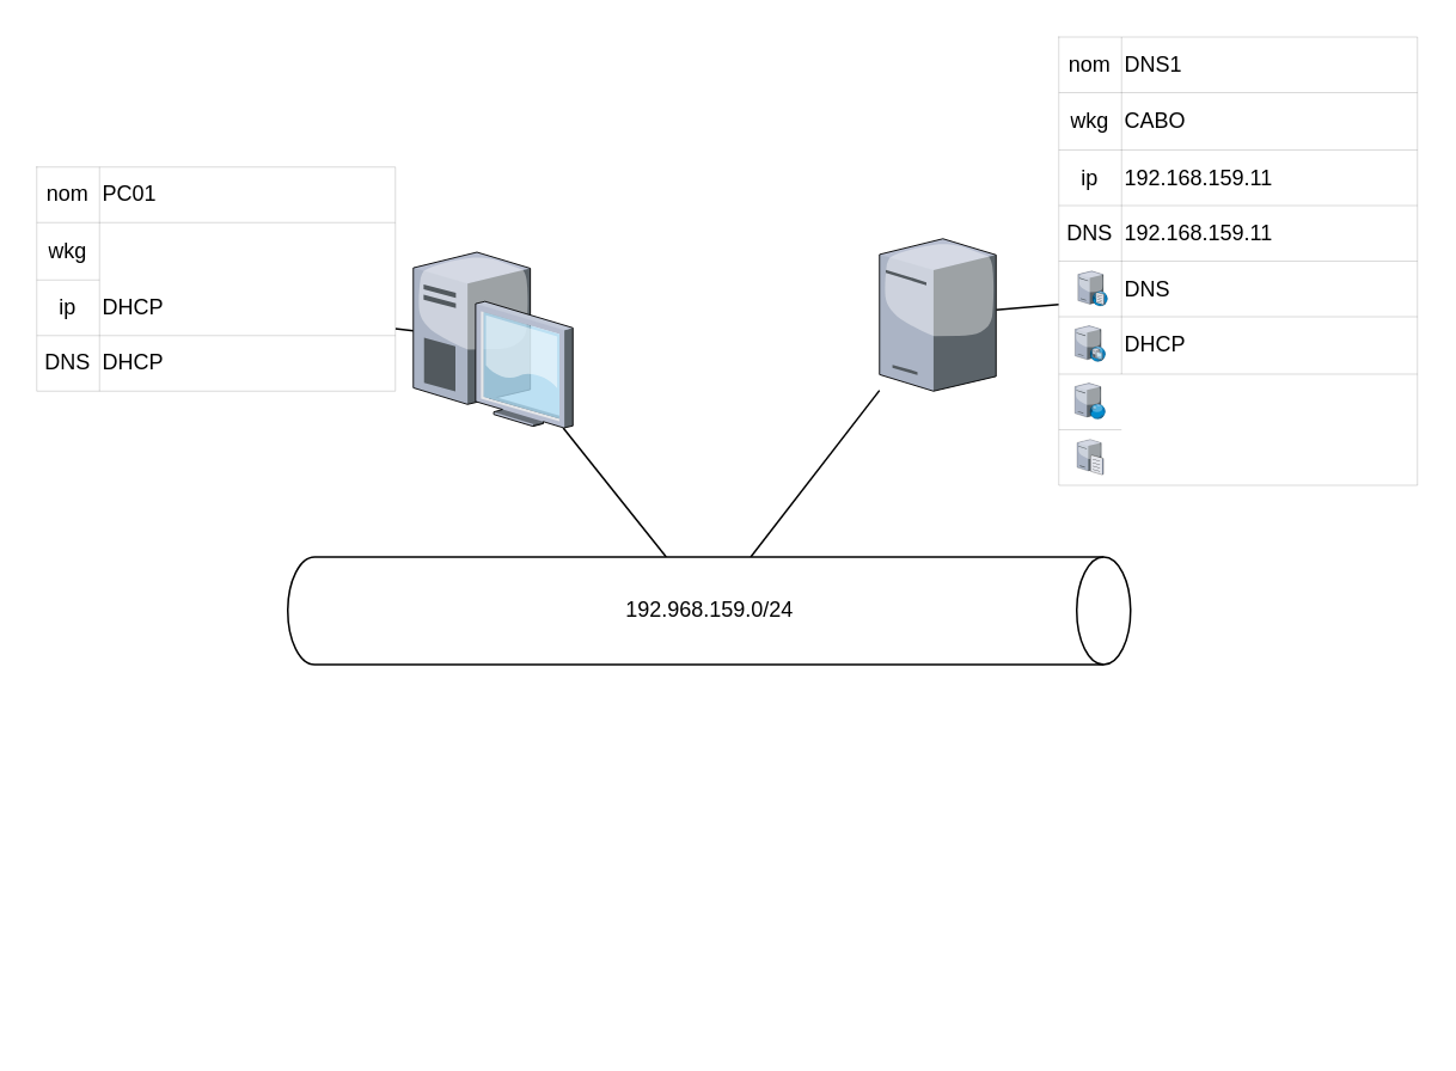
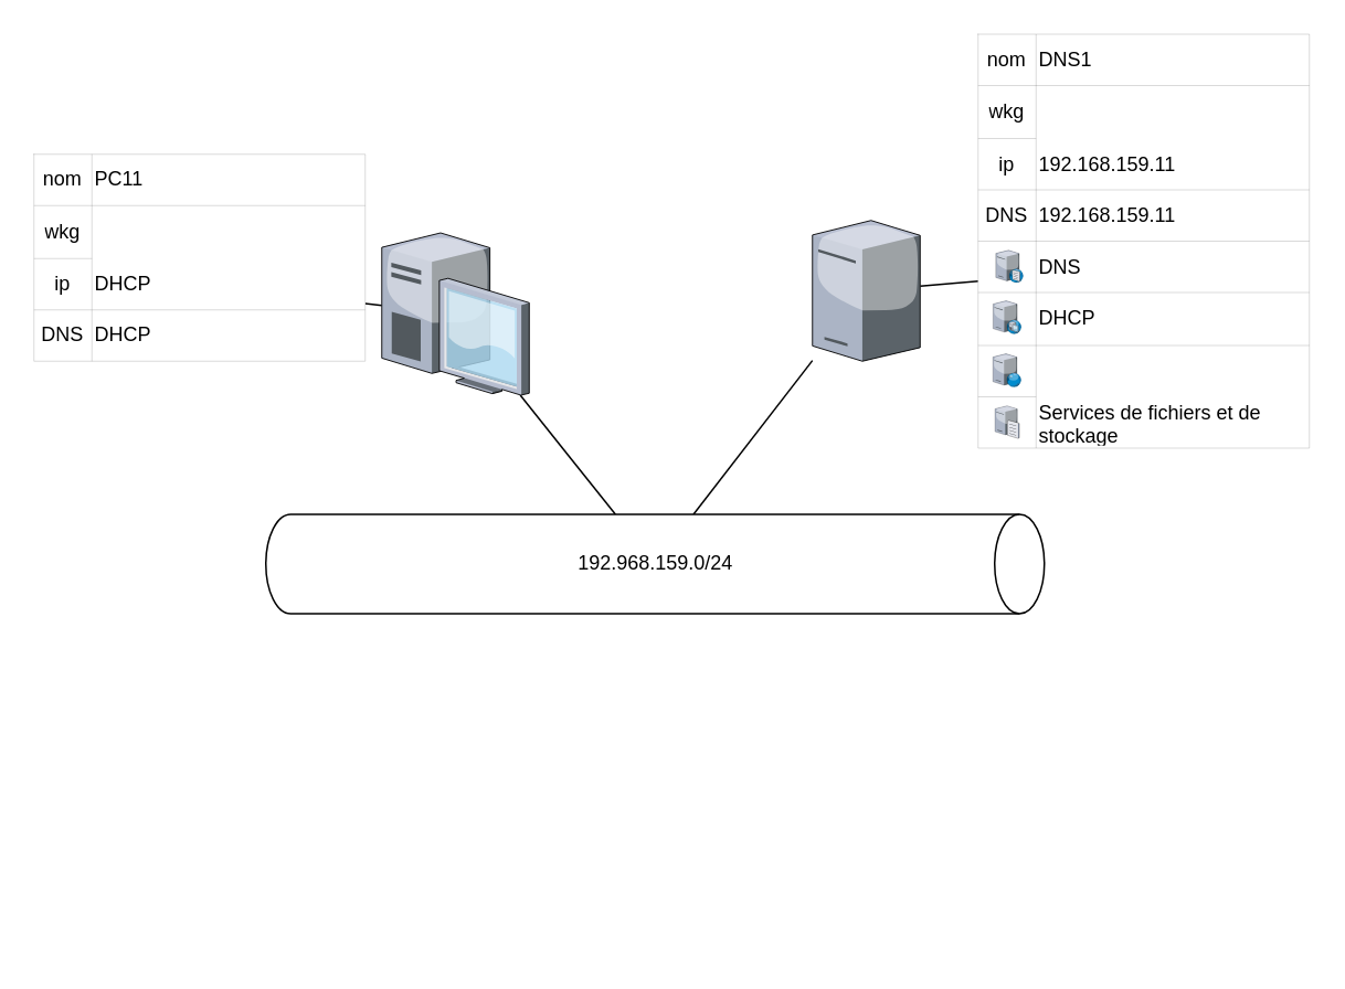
- <mxCell id="17" value="CABO" style="shape=partialRectangle;html=1;whiteSpace=wrap;connectable=0;fillColor=none;top=0;left=0;bottom=0;right=0;overflow=hidden;align=left;strokeColor=none;" parent="15" vertex="1"><mxGeometry x="35" width="165" height="32" as="geometry"><mxRectangle width="165" height="32" as="alternateBounds" /></mxGeometry></mxCell>
- <mxCell id="42" value="PC01" style="shape=partialRectangle;html=1;whiteSpace=wrap;connectable=0;fillColor=none;top=0;left=0;bottom=0;right=0;overflow=hidden;align=left;strokeColor=none;" parent="40" vertex="1"><mxGeometry x="35" width="165" height="31" as="geometry"><mxRectangle width="165" height="31" as="alternateBounds" /></mxGeometry></mxCell>
+ <mxCell id="42" value="PC11" style="shape=partialRectangle;html=1;whiteSpace=wrap;connectable=0;fillColor=none;top=0;left=0;bottom=0;right=0;overflow=hidden;align=left;strokeColor=none;" parent="40" vertex="1"><mxGeometry x="35" width="165" height="31" as="geometry"><mxRectangle width="165" height="31" as="alternateBounds" /></mxGeometry></mxCell>
+ <mxCell id="38" value="&lt;span class=&quot;notion-enable-hover&quot;&gt;Services de fichiers et de stockage&lt;/span&gt;" style="shape=partialRectangle;html=1;whiteSpace=wrap;connectable=0;fillColor=none;top=0;left=0;bottom=0;right=0;overflow=hidden;align=left;strokeColor=none;" parent="35" vertex="1"><mxGeometry x="35" width="165" height="31" as="geometry"><mxRectangle width="165" height="31" as="alternateBounds" /></mxGeometry></mxCell>
